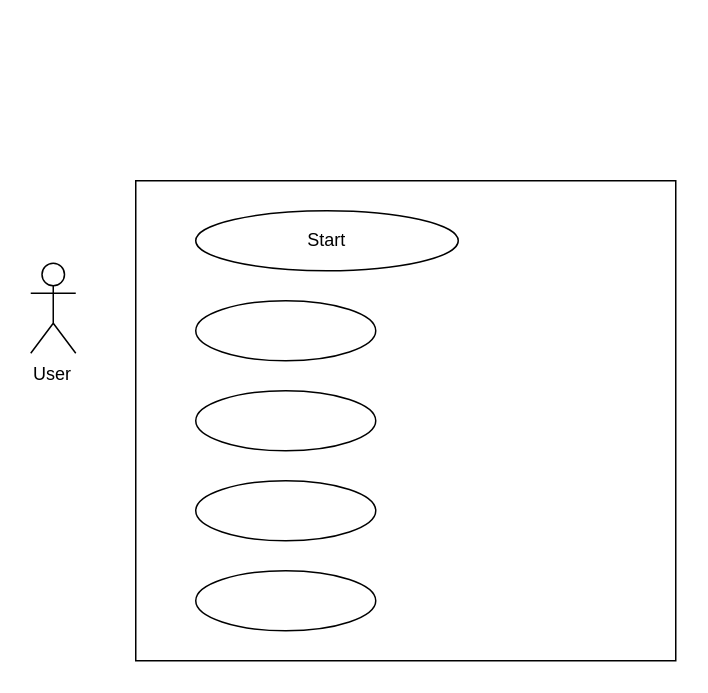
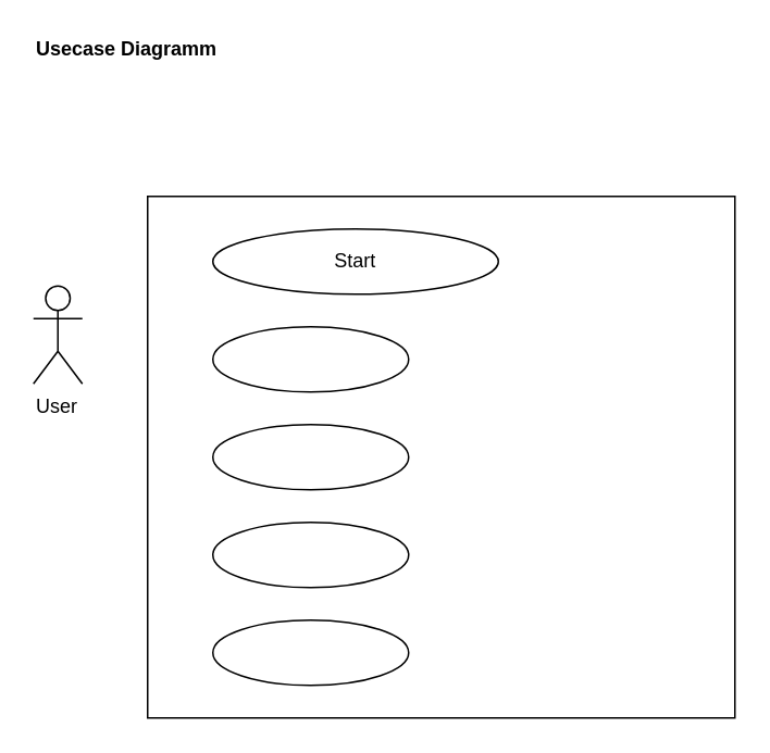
+ <mxCell id="2" value="Usecase Diagramm" style="text;html=1;strokeColor=none;fillColor=none;align=left;verticalAlign=middle;whiteSpace=wrap;rounded=0;fontStyle=1" vertex="1" parent="1"><mxGeometry x="20" y="20" width="150" height="20" as="geometry" /></mxCell>
